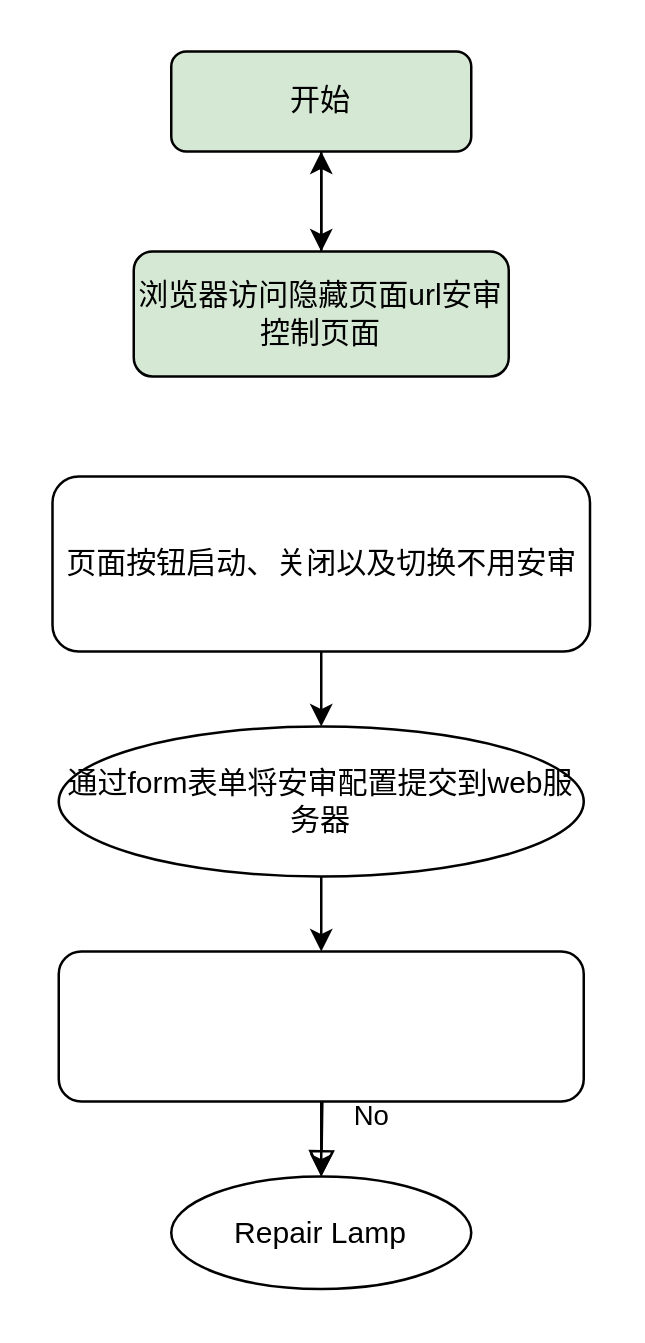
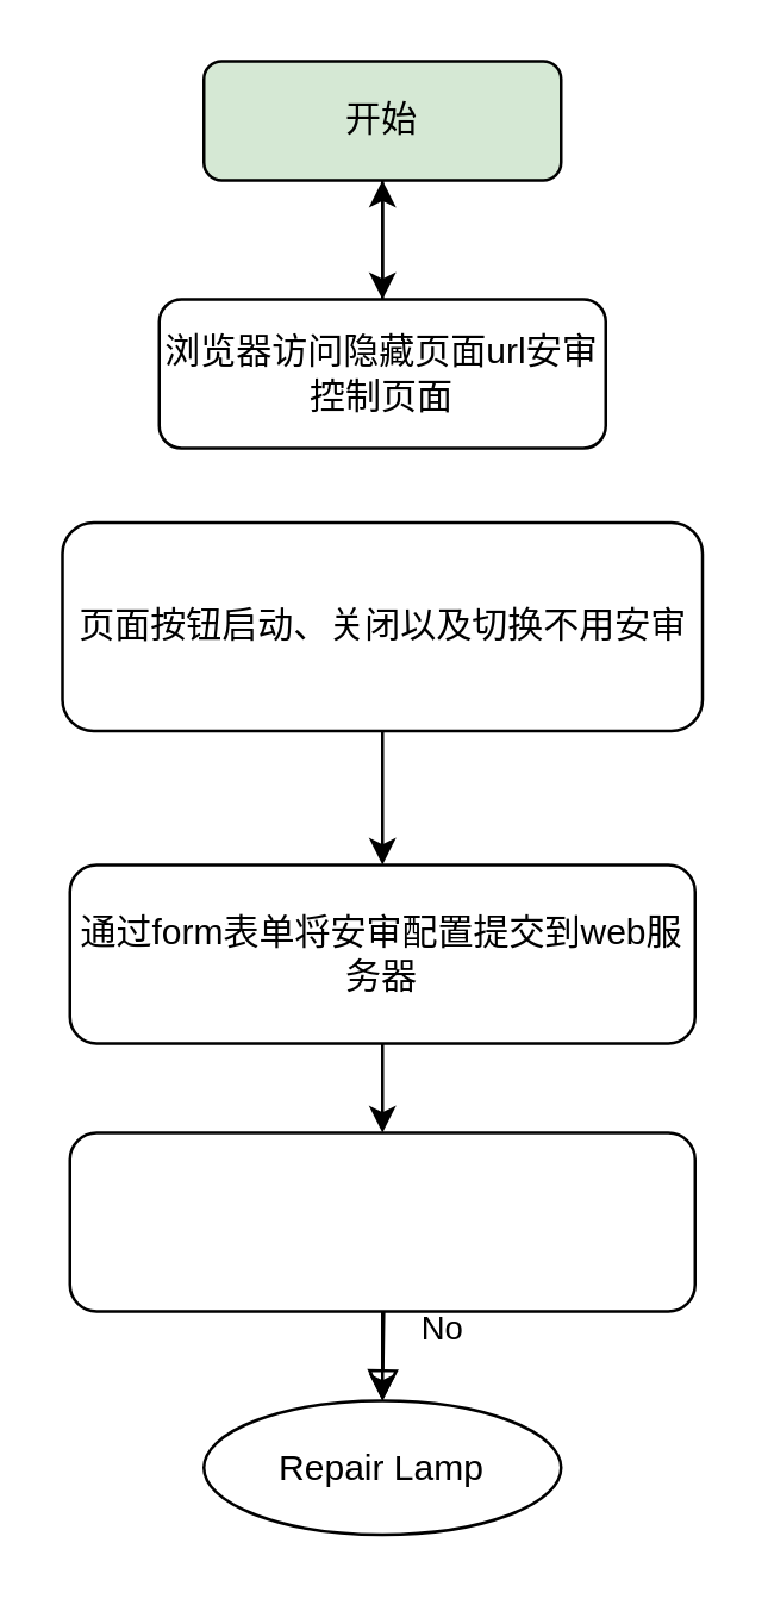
- <mxCell id="9" value="浏览器访问隐藏页面url安审控制页面" style="rounded=1;whiteSpace=wrap;html=1;fillColor=#d5e8d4;" vertex="1" parent="1"><mxGeometry x="53" y="100" width="150" height="50" as="geometry" /></mxCell>
+ <mxCell id="9" value="浏览器访问隐藏页面url安审控制页面" style="rounded=1;whiteSpace=wrap;html=1;" vertex="1" parent="1"><mxGeometry x="53" y="100" width="150" height="50" as="geometry" /></mxCell>
- <mxCell id="7" value="页面按钮启动、关闭以及切换不用安审" style="rounded=1;whiteSpace=wrap;html=1;" vertex="1" parent="1"><mxGeometry x="20.5" y="190" width="215" height="70" as="geometry" /></mxCell>
+ <mxCell id="7" value="页面按钮启动、关闭以及切换不用安审" style="rounded=1;whiteSpace=wrap;html=1;" vertex="1" parent="1"><mxGeometry x="20.5" y="175" width="215" height="70" as="geometry" /></mxCell>
- <mxCell id="13" value="通过form表单将安审配置提交到web服务器" style="ellipse;whiteSpace=wrap;html=1;" vertex="1" parent="1"><mxGeometry x="23" y="290" width="210" height="60" as="geometry" /></mxCell>
+ <mxCell id="13" value="通过form表单将安审配置提交到web服务器" style="rounded=1;whiteSpace=wrap;html=1;" vertex="1" parent="1"><mxGeometry x="23" y="290" width="210" height="60" as="geometry" /></mxCell>
